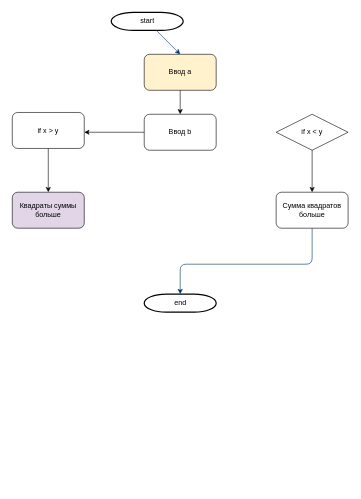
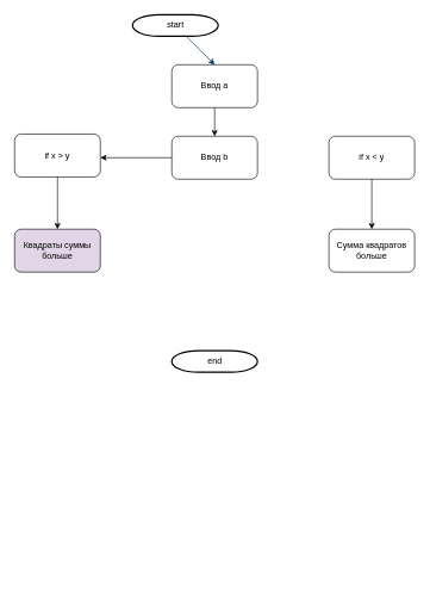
- <mxCell id="5" value="Ввод a" style="rounded=1;whiteSpace=wrap;html=1;fillColor=#fff2cc;" parent="1" vertex="1"><mxGeometry x="240" y="90" width="120" height="60" as="geometry" /></mxCell>
+ <mxCell id="5" value="Ввод a" style="rounded=1;whiteSpace=wrap;html=1;" parent="1" vertex="1"><mxGeometry x="240" y="90" width="120" height="60" as="geometry" /></mxCell>
- <mxCell id="9" value="if x &amp;lt; y" style="rhombus;whiteSpace=wrap;html=1;" parent="1" vertex="1"><mxGeometry x="460" y="190" width="120" height="60" as="geometry" /></mxCell>
+ <mxCell id="9" value="if x &amp;lt; y" style="rounded=1;whiteSpace=wrap;html=1;" parent="1" vertex="1"><mxGeometry x="460" y="190" width="120" height="60" as="geometry" /></mxCell>
- <mxCell id="15" value="" style="edgeStyle=elbowEdgeStyle;elbow=vertical;fontStyle=1;strokeColor=#003366;strokeWidth=1;html=1;entryX=0.5;entryY=0;entryDx=0;entryDy=0;entryPerimeter=0;exitX=0.5;exitY=1;exitDx=0;exitDy=0;" parent="1" source="13" target="4" edge="1"><mxGeometry width="100" height="100" as="geometry"><mxPoint x="540" y="460" as="sourcePoint" /><mxPoint x="310" y="500" as="targetPoint" /><Array as="points"><mxPoint x="410" y="440" /><mxPoint x="290" y="810" /></Array></mxGeometry></mxCell>
